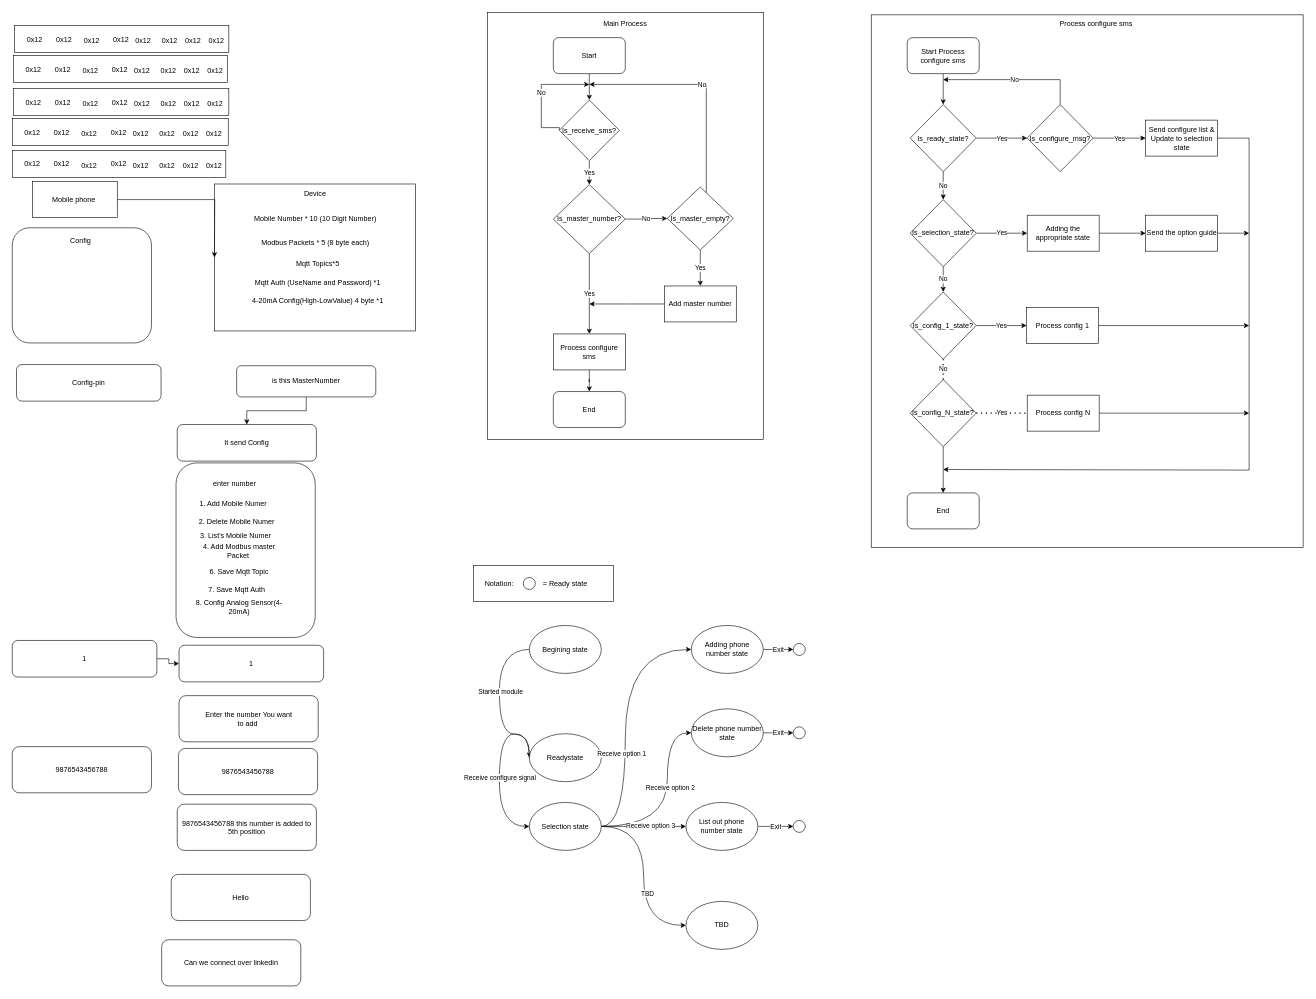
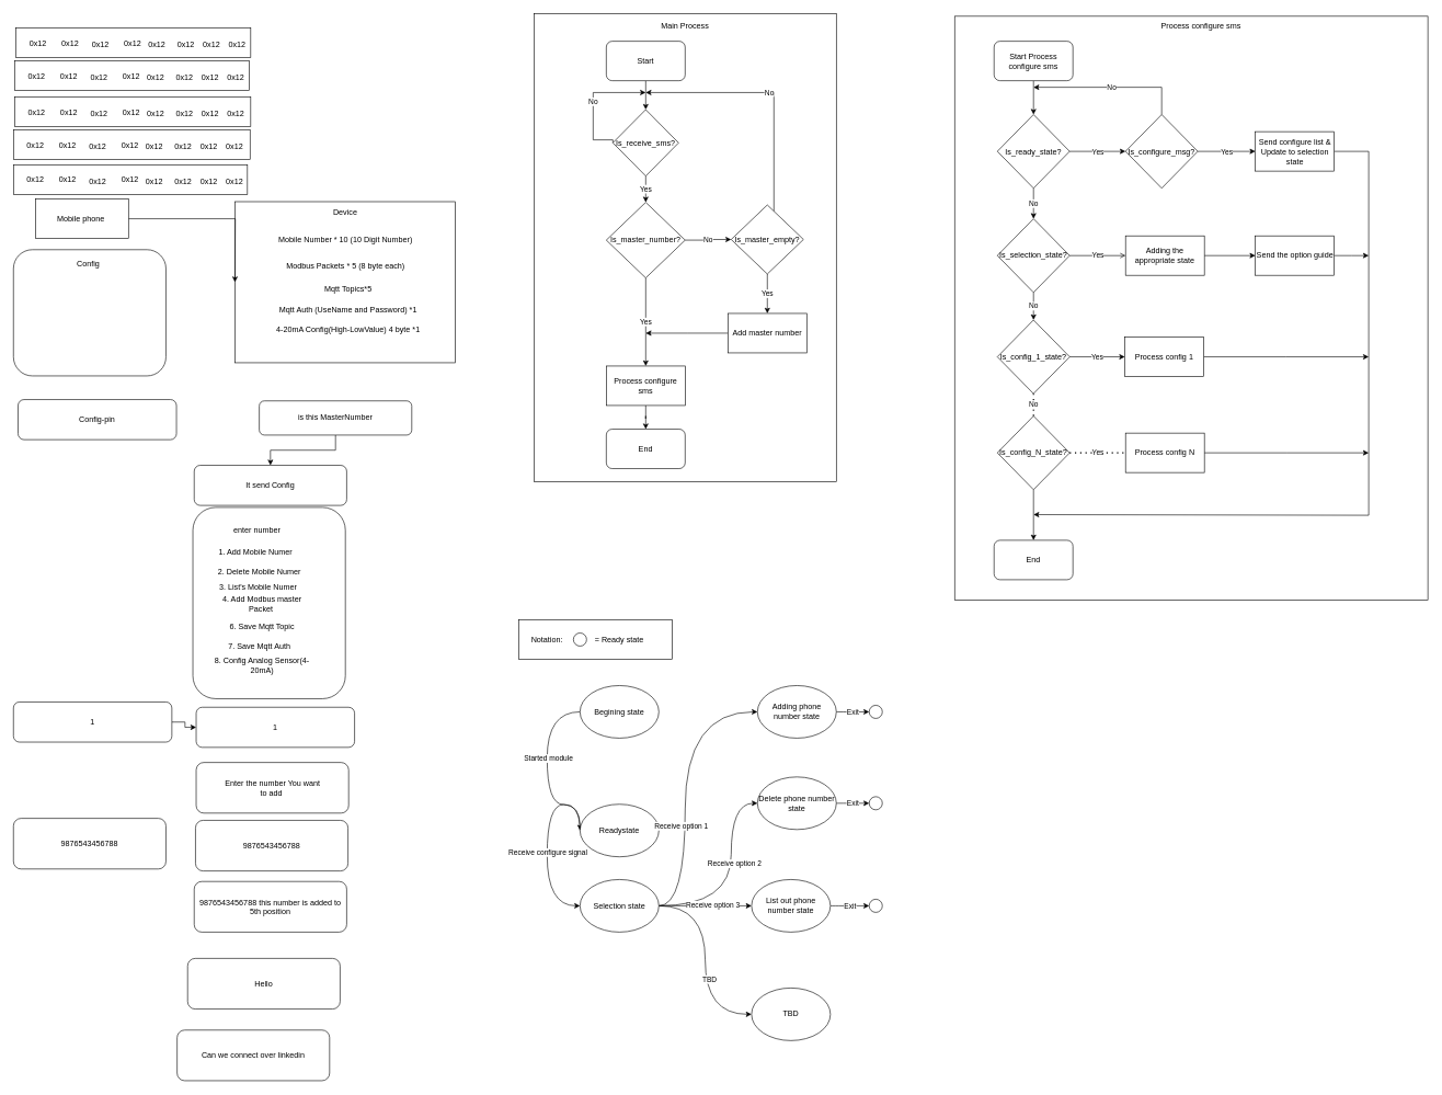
- <mxCell id="106" value="Yes" style="edgeStyle=orthogonalEdgeStyle;rounded=0;orthogonalLoop=1;jettySize=auto;html=1;entryX=0;entryY=0.5;entryDx=0;entryDy=0;" edge="1" parent="1" source="108" target="115"><mxGeometry relative="1" as="geometry" /></mxCell>
+ <mxCell id="106" value="Yes" style="edgeStyle=orthogonalEdgeStyle;rounded=0;orthogonalLoop=1;jettySize=auto;html=1;entryX=0;entryY=0.5;entryDx=0;entryDy=0;endArrow=open;" edge="1" parent="1" source="108" target="115"><mxGeometry relative="1" as="geometry" /></mxCell>
